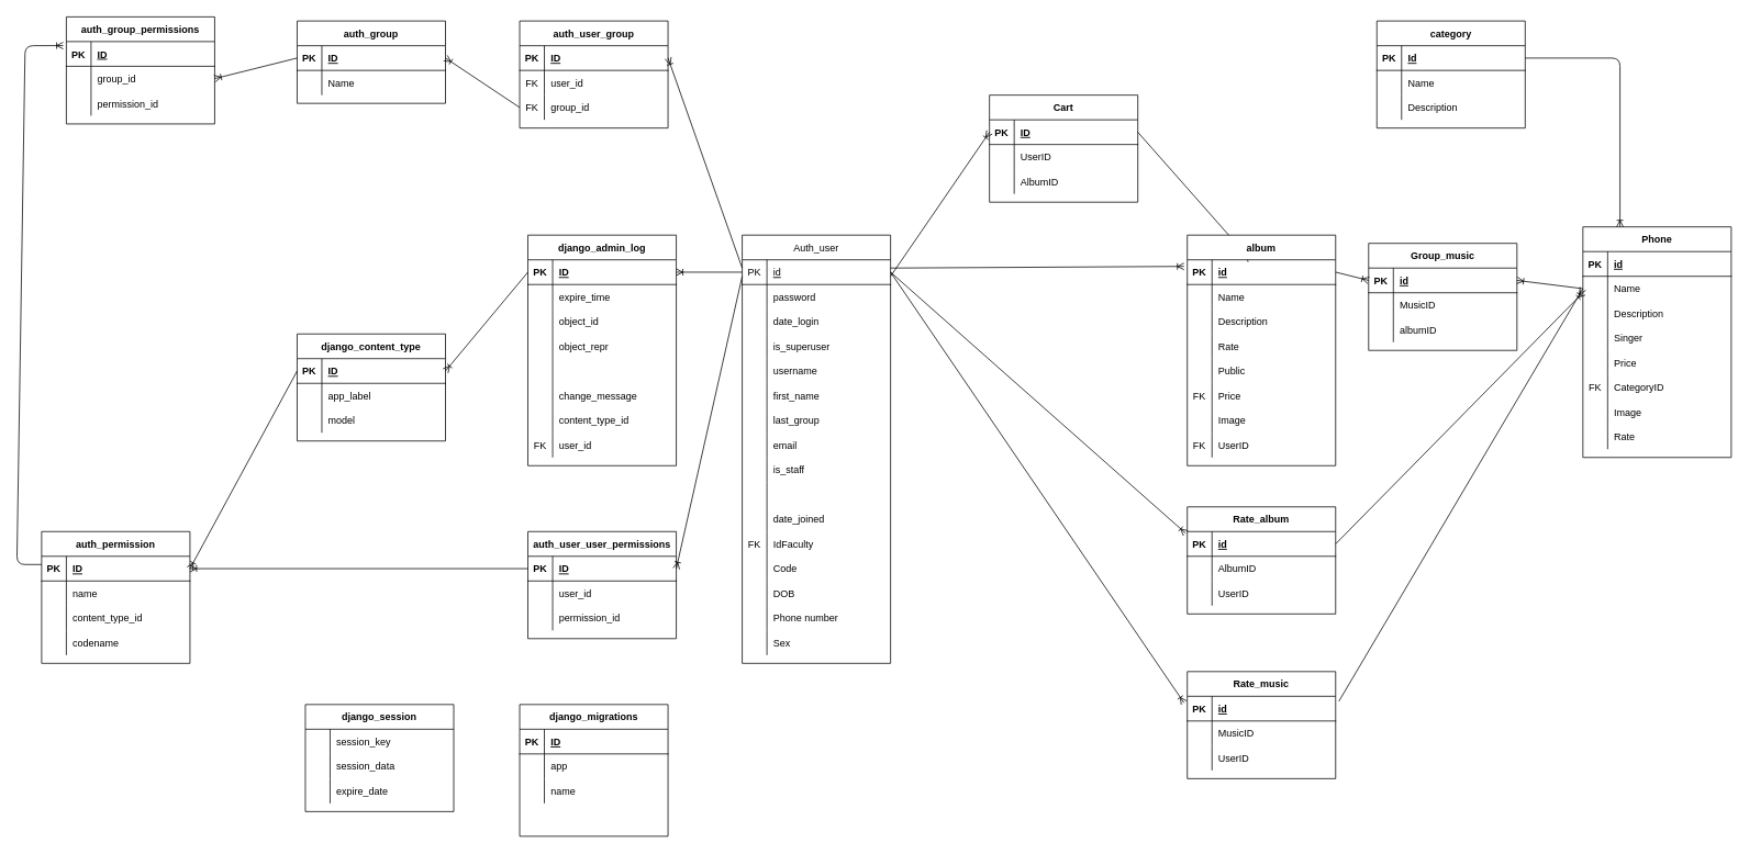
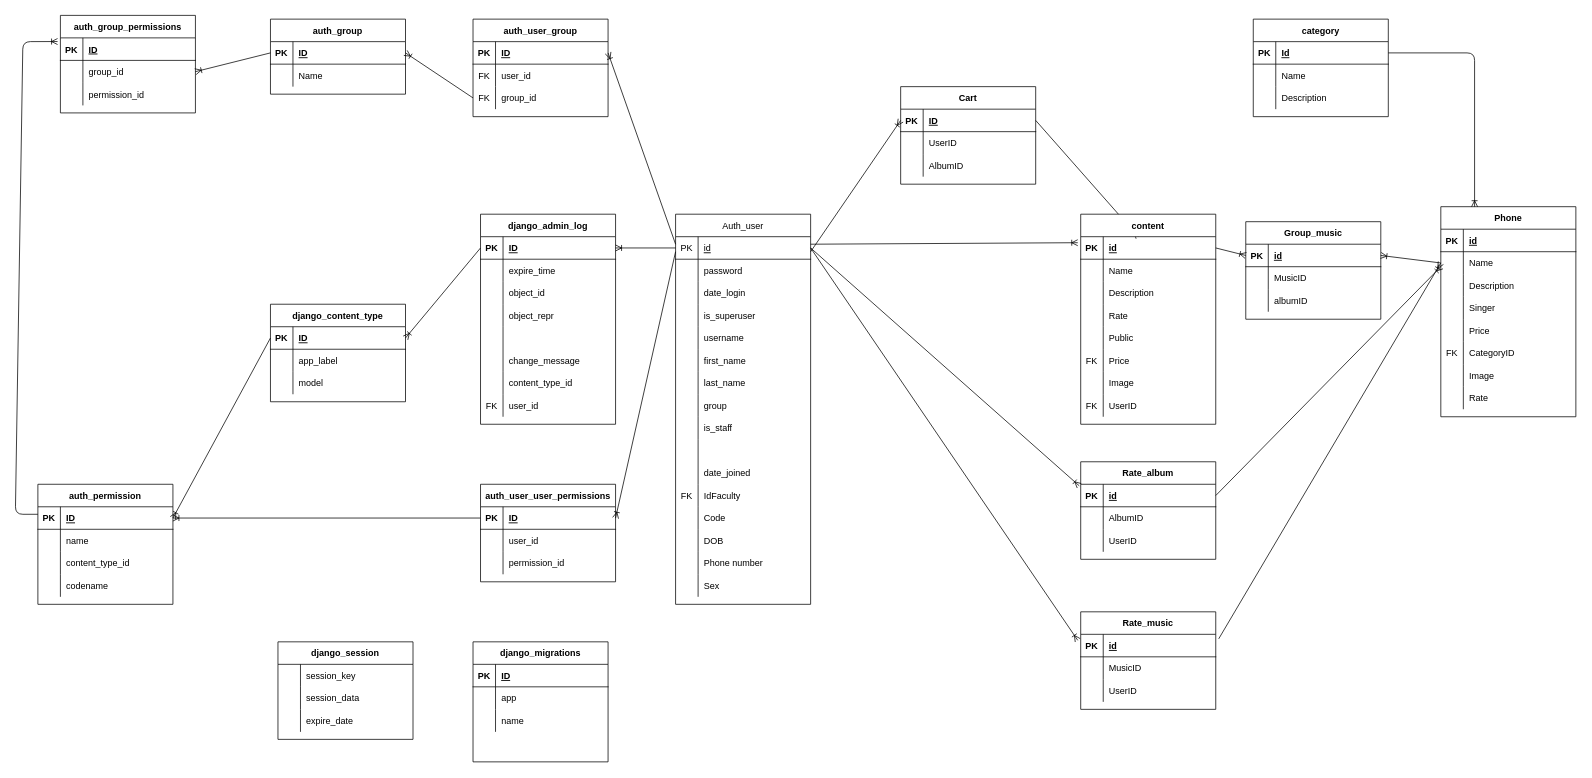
- <mxCell id="213" value="album" style="shape=table;startSize=30;container=1;collapsible=1;childLayout=tableLayout;fixedRows=1;rowLines=0;fontStyle=1;align=center;resizeLast=1;" parent="1" vertex="1"><mxGeometry x="1440" y="285" width="180" height="280" as="geometry" /></mxCell>
+ <mxCell id="213" value="content" style="shape=table;startSize=30;container=1;collapsible=1;childLayout=tableLayout;fixedRows=1;rowLines=0;fontStyle=1;align=center;resizeLast=1;" parent="1" vertex="1"><mxGeometry x="1440" y="285" width="180" height="280" as="geometry" /></mxCell>
- <mxCell id="23" value="last_group" style="shape=partialRectangle;connectable=0;fillColor=none;top=0;left=0;bottom=0;right=0;align=left;spacingLeft=6;overflow=hidden;" parent="21" vertex="1"><mxGeometry x="30" width="150" height="30" as="geometry" /></mxCell>
+ <mxCell id="23" value="last_name" style="shape=partialRectangle;connectable=0;fillColor=none;top=0;left=0;bottom=0;right=0;align=left;spacingLeft=6;overflow=hidden;" parent="21" vertex="1"><mxGeometry x="30" width="150" height="30" as="geometry" /></mxCell>
- <mxCell id="26" value="email" style="shape=partialRectangle;connectable=0;fillColor=none;top=0;left=0;bottom=0;right=0;align=left;spacingLeft=6;overflow=hidden;" parent="24" vertex="1"><mxGeometry x="30" width="150" height="30" as="geometry" /></mxCell>
+ <mxCell id="26" value="group" style="shape=partialRectangle;connectable=0;fillColor=none;top=0;left=0;bottom=0;right=0;align=left;spacingLeft=6;overflow=hidden;" parent="24" vertex="1"><mxGeometry x="30" width="150" height="30" as="geometry" /></mxCell>
